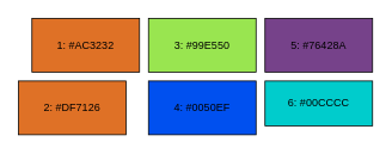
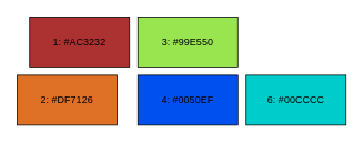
- <mxCell id="2" value="1: #AC3232" style="rounded=0;whiteSpace=wrap;html=1;fillColor=#df7126;" parent="1" vertex="1"><mxGeometry x="35" y="20" width="120" height="60" as="geometry" /></mxCell>
+ <mxCell id="2" value="1: #AC3232" style="rounded=0;whiteSpace=wrap;html=1;fillColor=#AC3232;" parent="1" vertex="1"><mxGeometry x="35" y="20" width="120" height="60" as="geometry" /></mxCell>
- <mxCell id="6" value="5:&amp;nbsp;#76428A" style="rounded=0;whiteSpace=wrap;html=1;fillColor=#76428A;" parent="1" vertex="1"><mxGeometry x="295" y="20" width="120" height="60" as="geometry" /></mxCell>
- <mxCell id="7" value="6: #00CCCC" style="rounded=0;whiteSpace=wrap;html=1;fillColor=#00CCCC;" parent="1" vertex="1"><mxGeometry x="295" y="90" width="120" height="50" as="geometry" /></mxCell>
+ <mxCell id="7" value="6: #00CCCC" style="rounded=0;whiteSpace=wrap;html=1;fillColor=#00CCCC;" parent="1" vertex="1"><mxGeometry x="295" y="90" width="120" height="60" as="geometry" /></mxCell>
